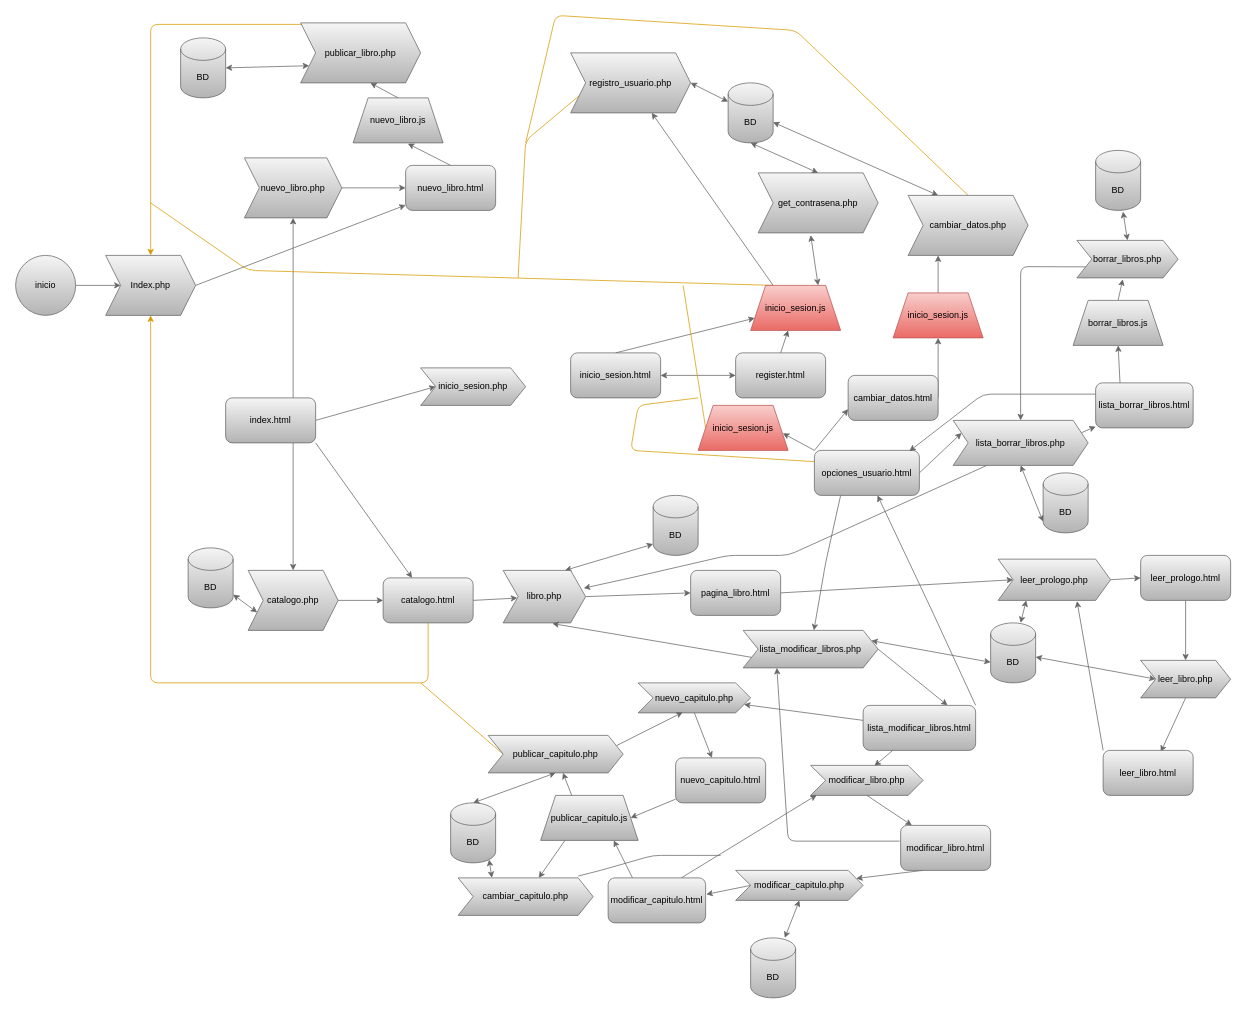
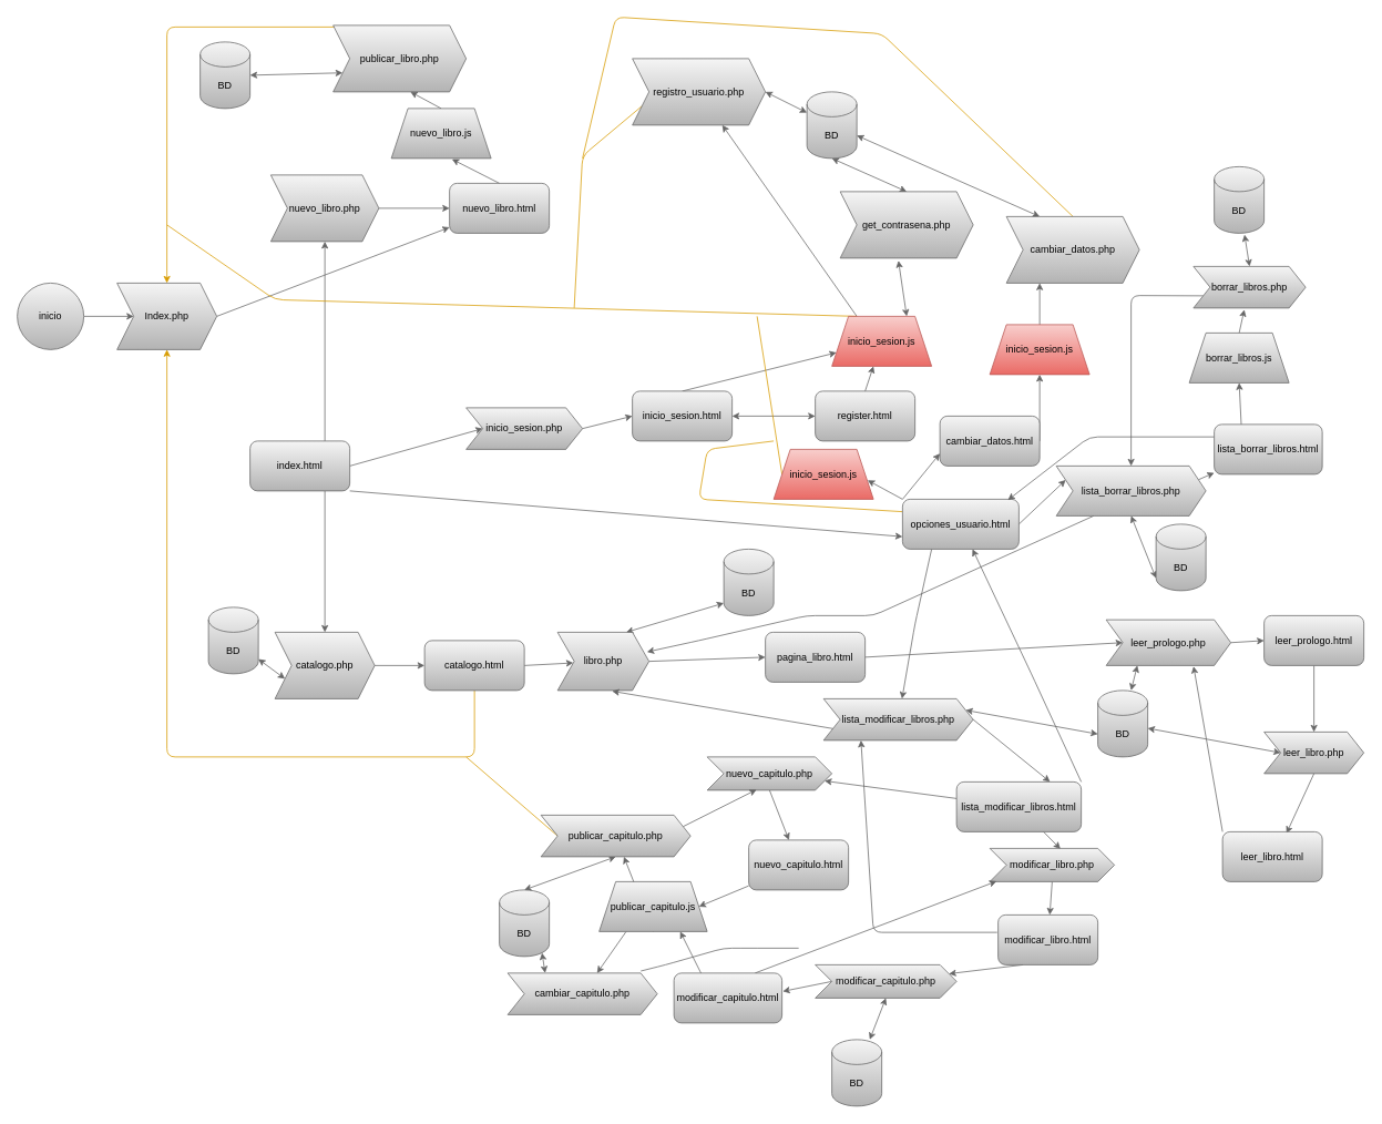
+ <mxCell id="55" style="edgeStyle=none;html=1;exitX=1;exitY=0.5;exitDx=0;exitDy=0;entryX=0;entryY=0.5;entryDx=0;entryDy=0;fillColor=#f5f5f5;strokeColor=#666666;gradientColor=#b3b3b3;" parent="1" source="57" target="28" edge="1"><mxGeometry relative="1" as="geometry" /></mxCell>
- <mxCell id="7" style="edgeStyle=none;html=1;exitX=1;exitY=1;exitDx=0;exitDy=0;fillColor=#f5f5f5;gradientColor=#b3b3b3;strokeColor=#666666;" parent="1" source="8" target="16" edge="1"><mxGeometry relative="1" as="geometry" /></mxCell>
+ <mxCell id="7" style="edgeStyle=none;html=1;exitX=1;exitY=1;exitDx=0;exitDy=0;fillColor=#f5f5f5;gradientColor=#b3b3b3;strokeColor=#666666;entryX=0;entryY=0.75;entryDx=0;entryDy=0;" parent="1" source="8" target="67" edge="1"><mxGeometry relative="1" as="geometry" /></mxCell>
- <mxCell id="94" value="modificar_libro.php" style="shape=step;perimeter=stepPerimeter;whiteSpace=wrap;html=1;fixedSize=1;fillColor=#f5f5f5;gradientColor=#b3b3b3;strokeColor=#666666;fontColor=#000000;" parent="1" vertex="1"><mxGeometry x="1080" y="1020" width="150" height="40" as="geometry" /></mxCell>
+ <mxCell id="94" value="modificar_libro.php" style="shape=step;perimeter=stepPerimeter;whiteSpace=wrap;html=1;fixedSize=1;fillColor=#f5f5f5;gradientColor=#b3b3b3;strokeColor=#666666;fontColor=#000000;" parent="1" vertex="1"><mxGeometry x="1190" y="1020" width="150" height="40" as="geometry" /></mxCell>
